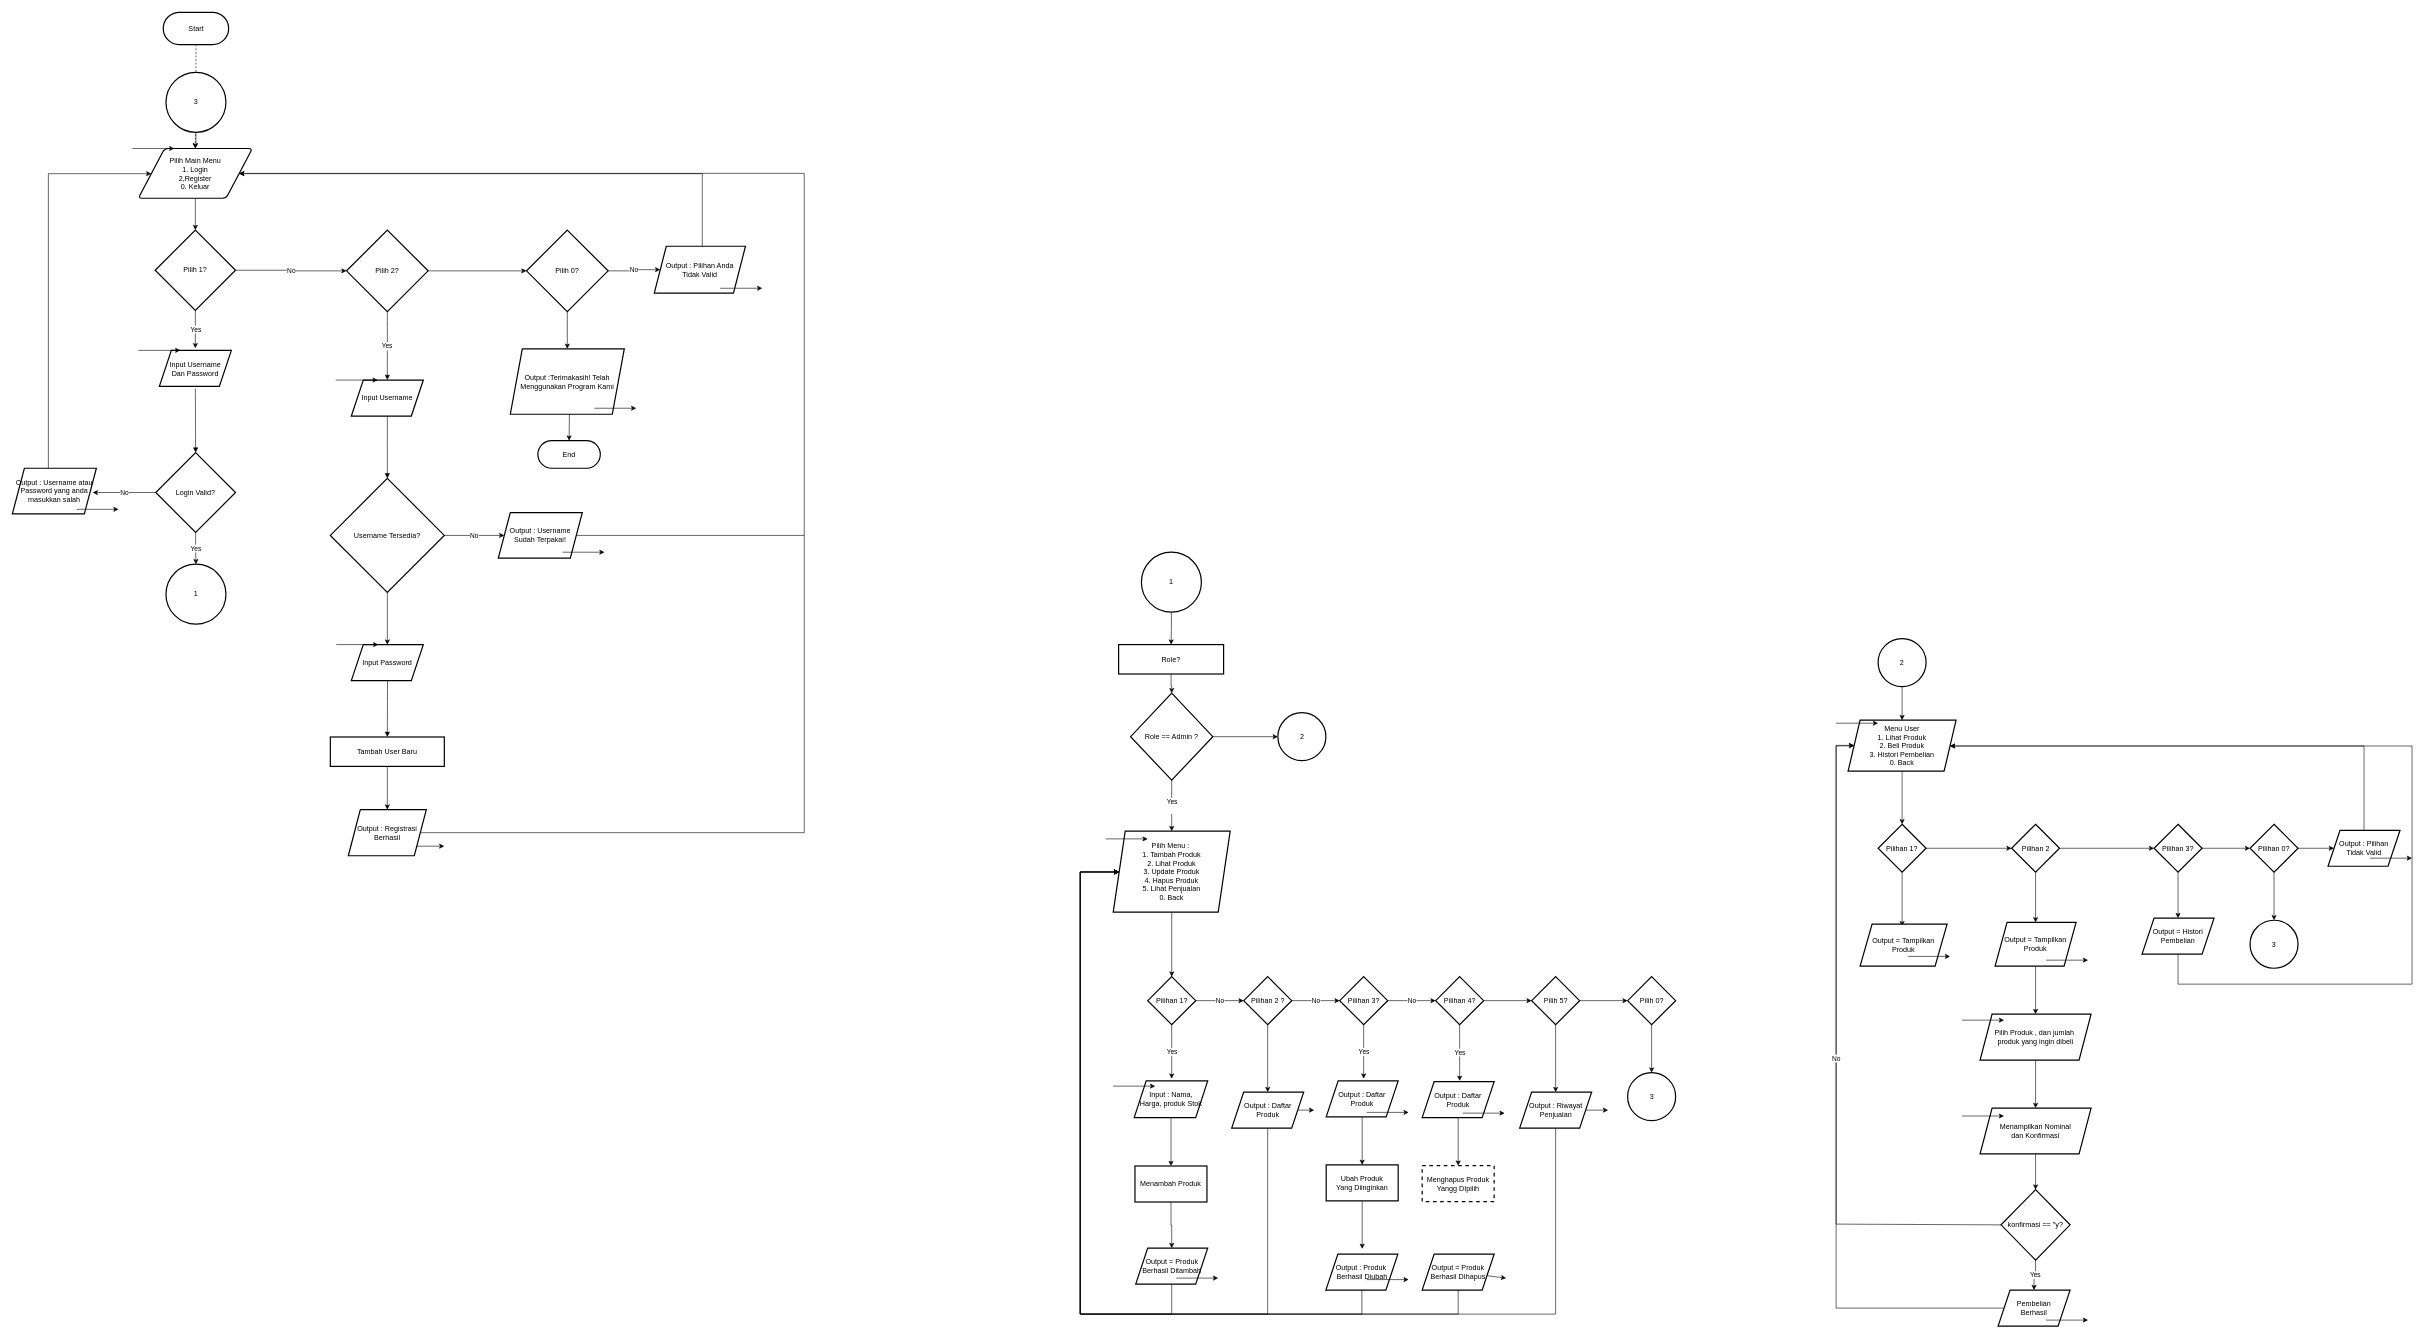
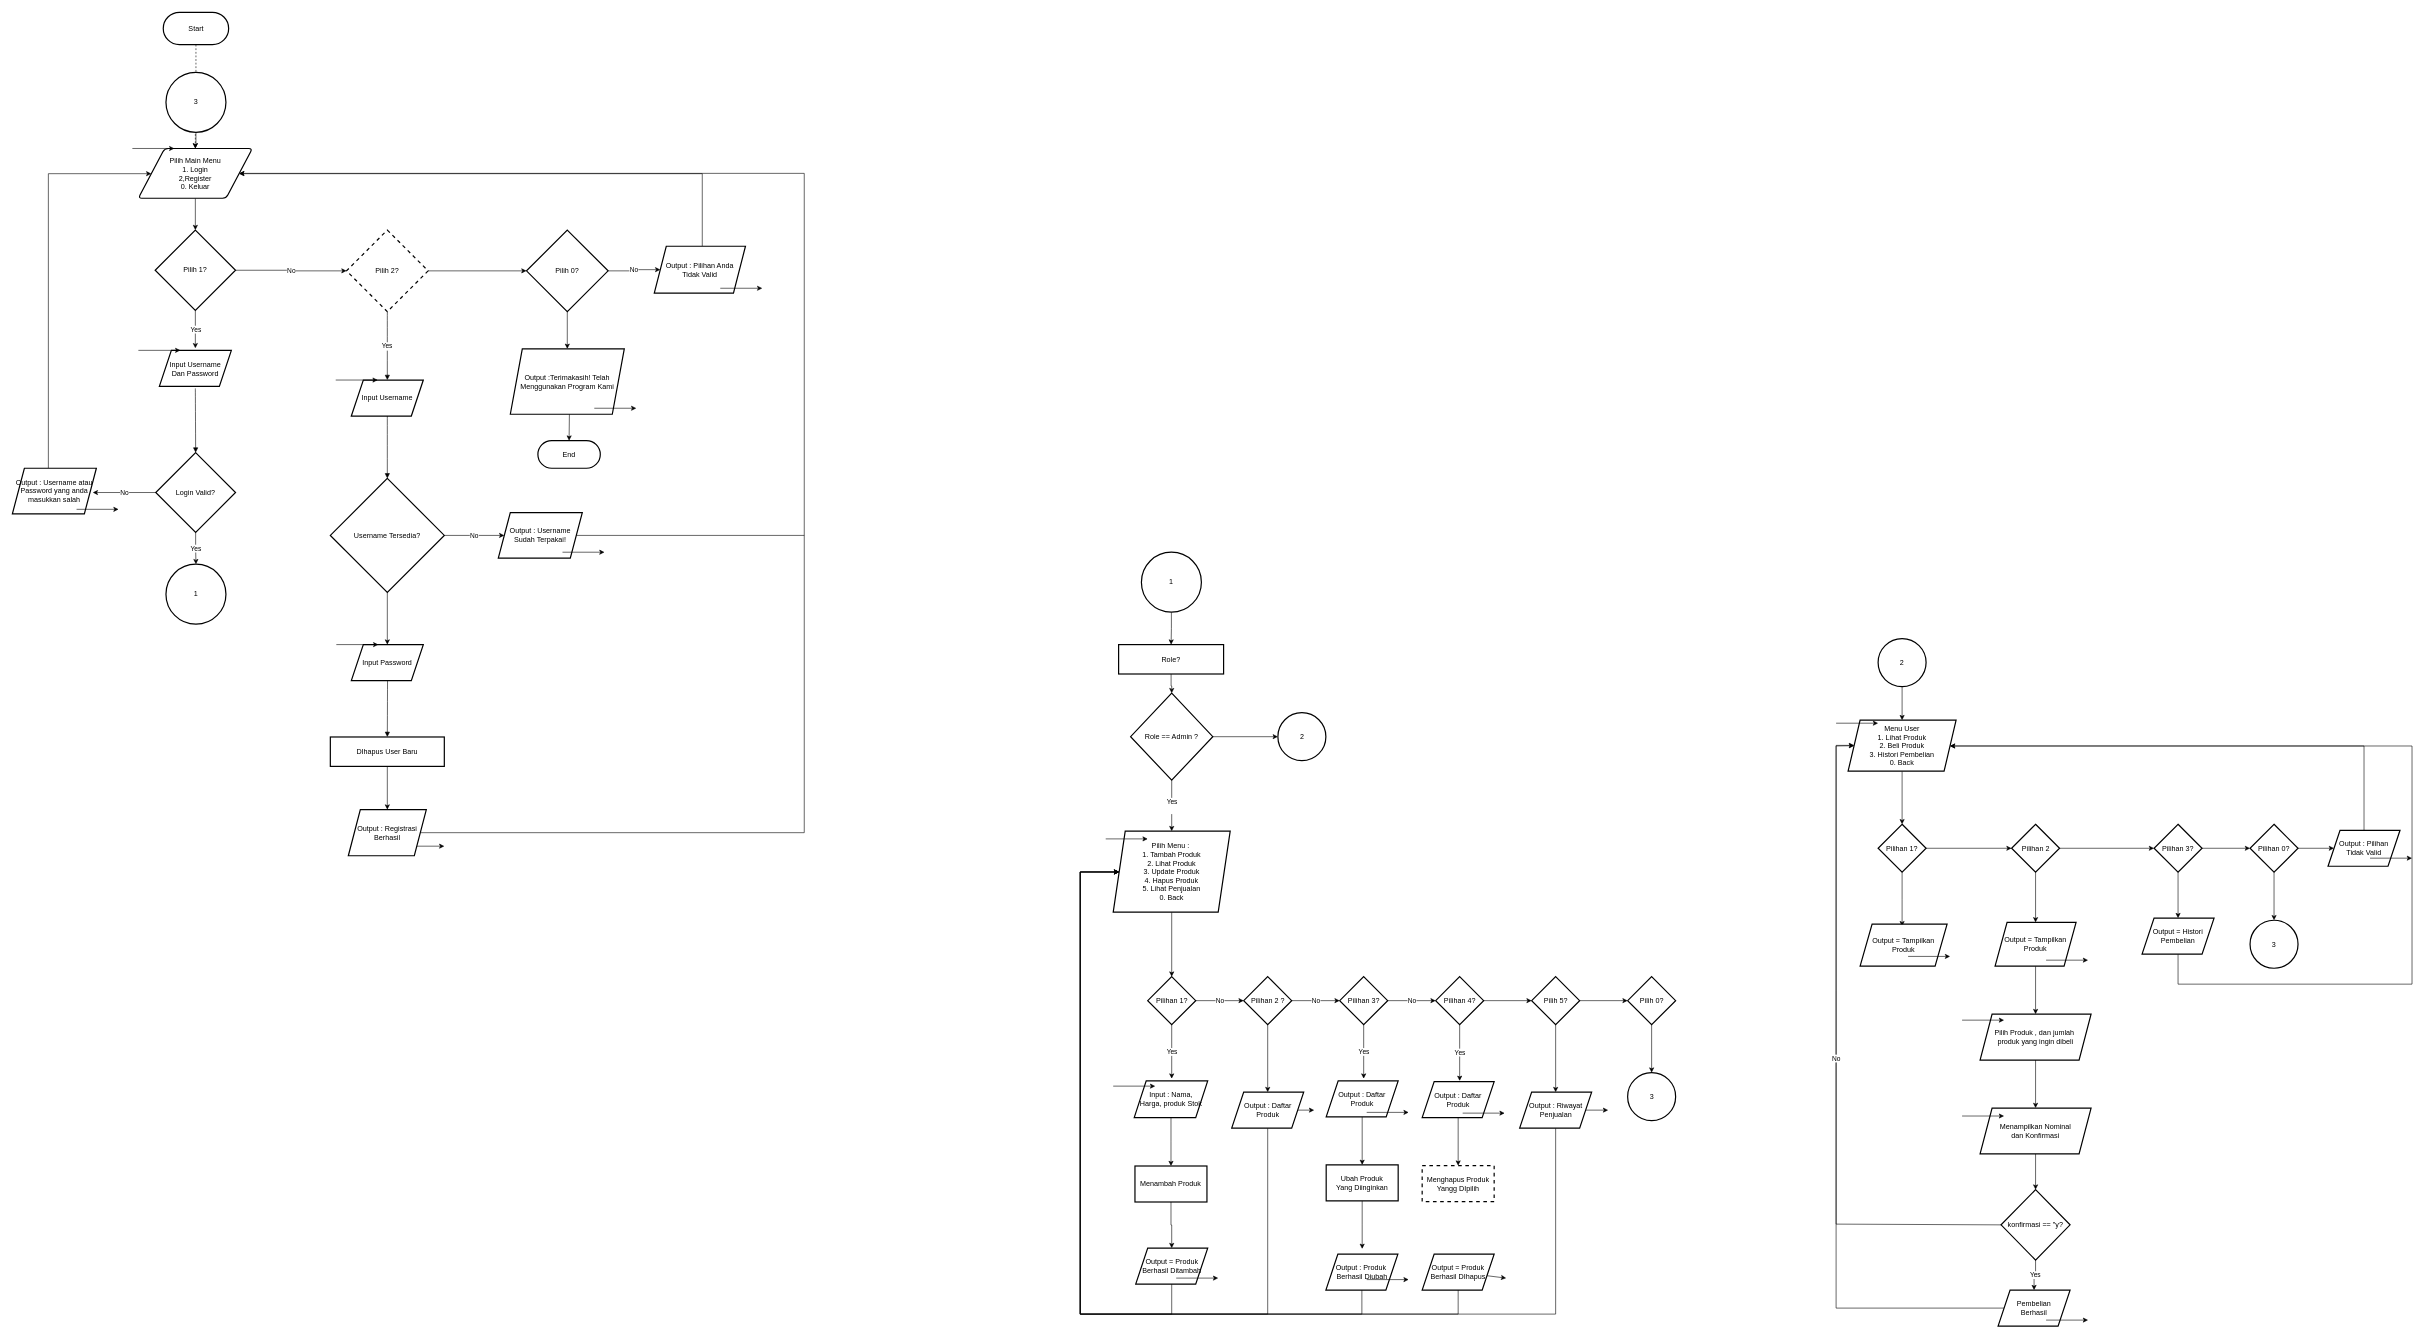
- <mxCell id="8" value="Pilih 2?" style="rhombus;strokeWidth=2;whiteSpace=wrap;" vertex="1" parent="1"><mxGeometry x="577" y="383" width="136" height="136" as="geometry" /></mxCell>
+ <mxCell id="8" value="Pilih 2?" style="rhombus;strokeWidth=2;whiteSpace=wrap;dashed=1;" vertex="1" parent="1"><mxGeometry x="577" y="383" width="136" height="136" as="geometry" /></mxCell>
- <mxCell id="20" value="Tambah User Baru" style="whiteSpace=wrap;strokeWidth=2;" vertex="1" parent="1"><mxGeometry x="550" y="1228" width="190" height="49" as="geometry" /></mxCell>
+ <mxCell id="20" value="DIhapus User Baru" style="whiteSpace=wrap;strokeWidth=2;" vertex="1" parent="1"><mxGeometry x="550" y="1228" width="190" height="49" as="geometry" /></mxCell>
